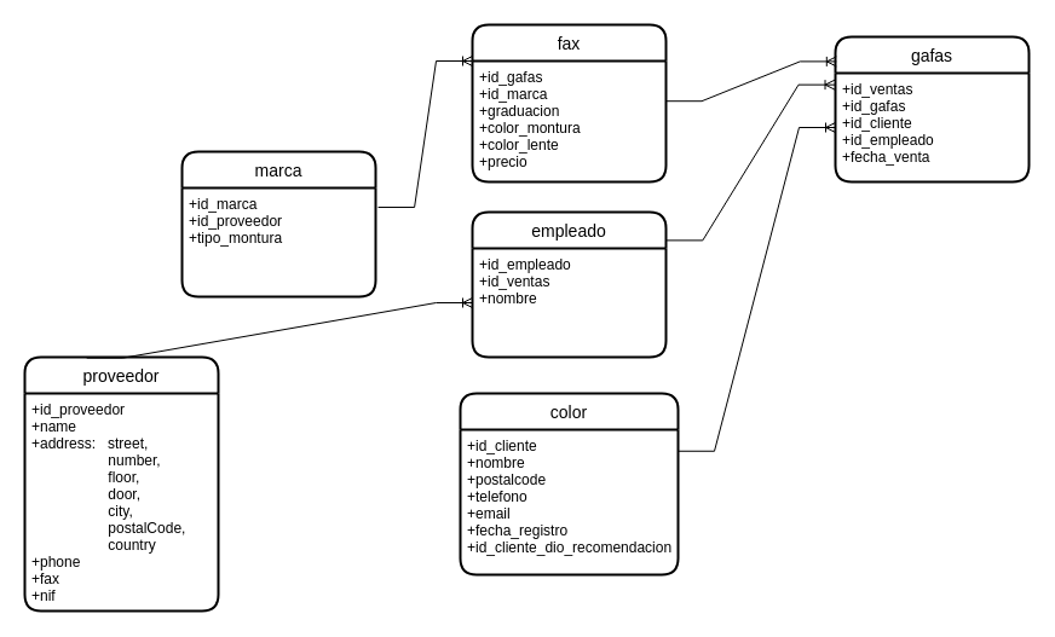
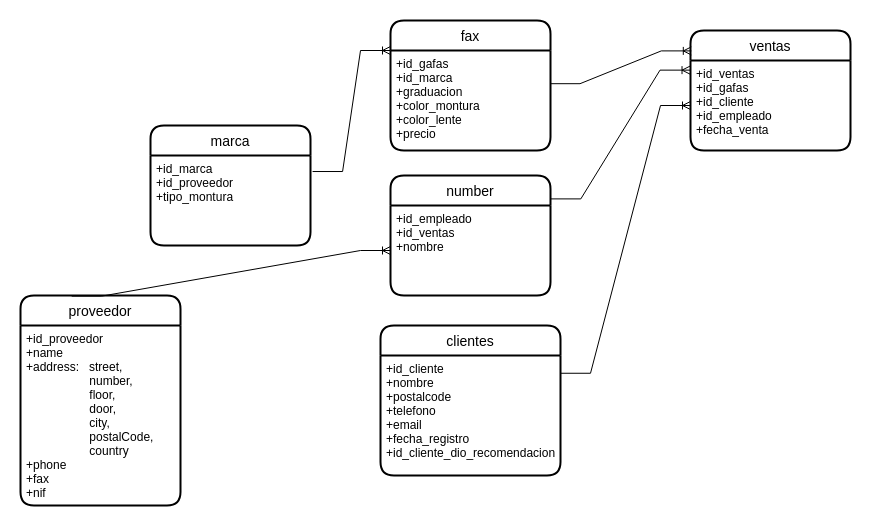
- <mxCell id="10" value="gafas" style="swimlane;childLayout=stackLayout;horizontal=1;startSize=30;horizontalStack=0;rounded=1;fontSize=14;fontStyle=0;strokeWidth=2;resizeParent=0;resizeLast=1;shadow=0;dashed=0;align=center;" vertex="1" parent="1"><mxGeometry x="690" y="30" width="160" height="120" as="geometry"><mxRectangle x="680" y="15" width="80" height="30" as="alternateBounds" /></mxGeometry></mxCell>
+ <mxCell id="10" value="ventas" style="swimlane;childLayout=stackLayout;horizontal=1;startSize=30;horizontalStack=0;rounded=1;fontSize=14;fontStyle=0;strokeWidth=2;resizeParent=0;resizeLast=1;shadow=0;dashed=0;align=center;" vertex="1" parent="1"><mxGeometry x="690" y="30" width="160" height="120" as="geometry"><mxRectangle x="680" y="15" width="80" height="30" as="alternateBounds" /></mxGeometry></mxCell>
- <mxCell id="12" value="empleado" style="swimlane;childLayout=stackLayout;horizontal=1;startSize=30;horizontalStack=0;rounded=1;fontSize=14;fontStyle=0;strokeWidth=2;resizeParent=0;resizeLast=1;shadow=0;dashed=0;align=center;" vertex="1" parent="1"><mxGeometry x="390" y="175" width="160" height="120" as="geometry"><mxRectangle x="380" y="160" width="100" height="30" as="alternateBounds" /></mxGeometry></mxCell>
+ <mxCell id="12" value="number" style="swimlane;childLayout=stackLayout;horizontal=1;startSize=30;horizontalStack=0;rounded=1;fontSize=14;fontStyle=0;strokeWidth=2;resizeParent=0;resizeLast=1;shadow=0;dashed=0;align=center;" vertex="1" parent="1"><mxGeometry x="390" y="175" width="160" height="120" as="geometry"><mxRectangle x="380" y="160" width="100" height="30" as="alternateBounds" /></mxGeometry></mxCell>
- <mxCell id="8" value="color" style="swimlane;childLayout=stackLayout;horizontal=1;startSize=30;horizontalStack=0;rounded=1;fontSize=14;fontStyle=0;strokeWidth=2;resizeParent=0;resizeLast=1;shadow=0;dashed=0;align=center;" vertex="1" parent="1"><mxGeometry x="380" y="325" width="180" height="150" as="geometry" /></mxCell>
+ <mxCell id="8" value="clientes" style="swimlane;childLayout=stackLayout;horizontal=1;startSize=30;horizontalStack=0;rounded=1;fontSize=14;fontStyle=0;strokeWidth=2;resizeParent=0;resizeLast=1;shadow=0;dashed=0;align=center;" vertex="1" parent="1"><mxGeometry x="380" y="325" width="180" height="150" as="geometry" /></mxCell>
